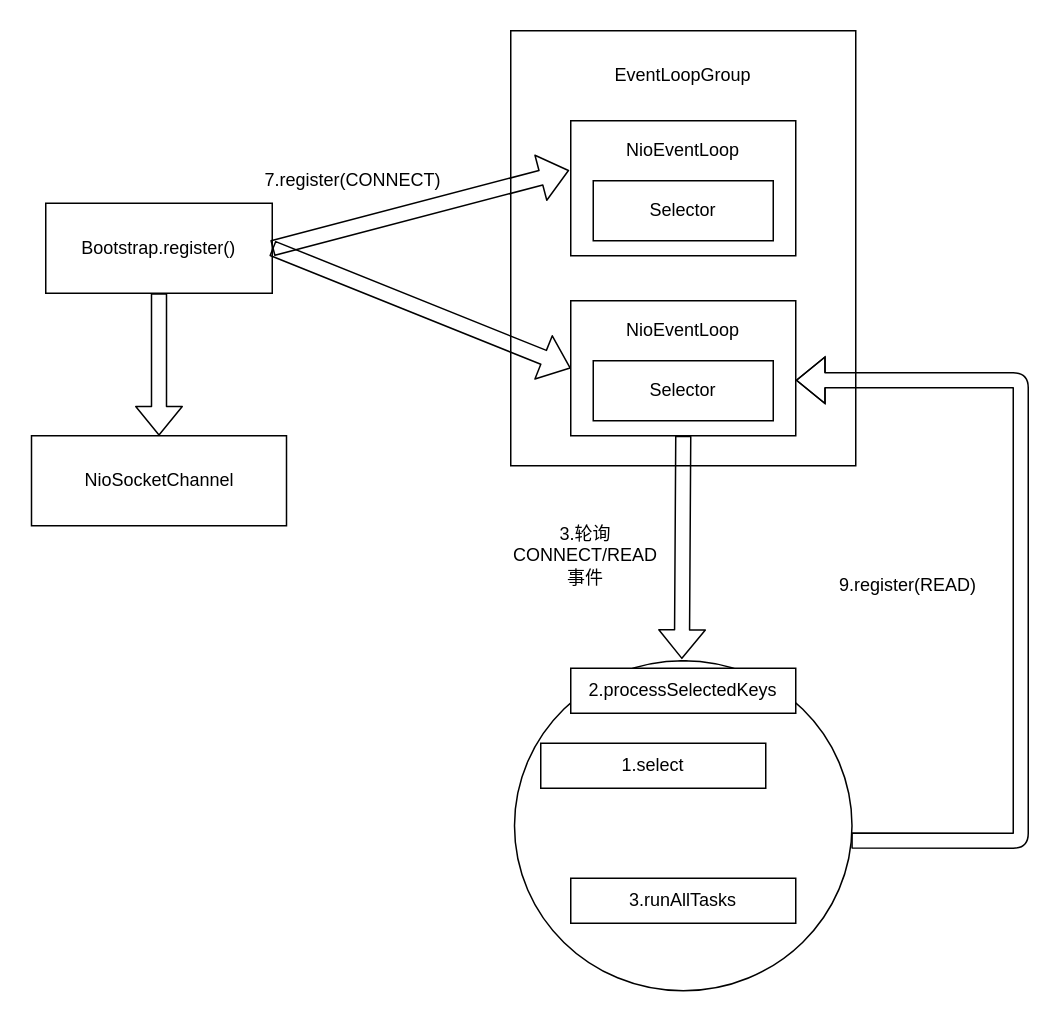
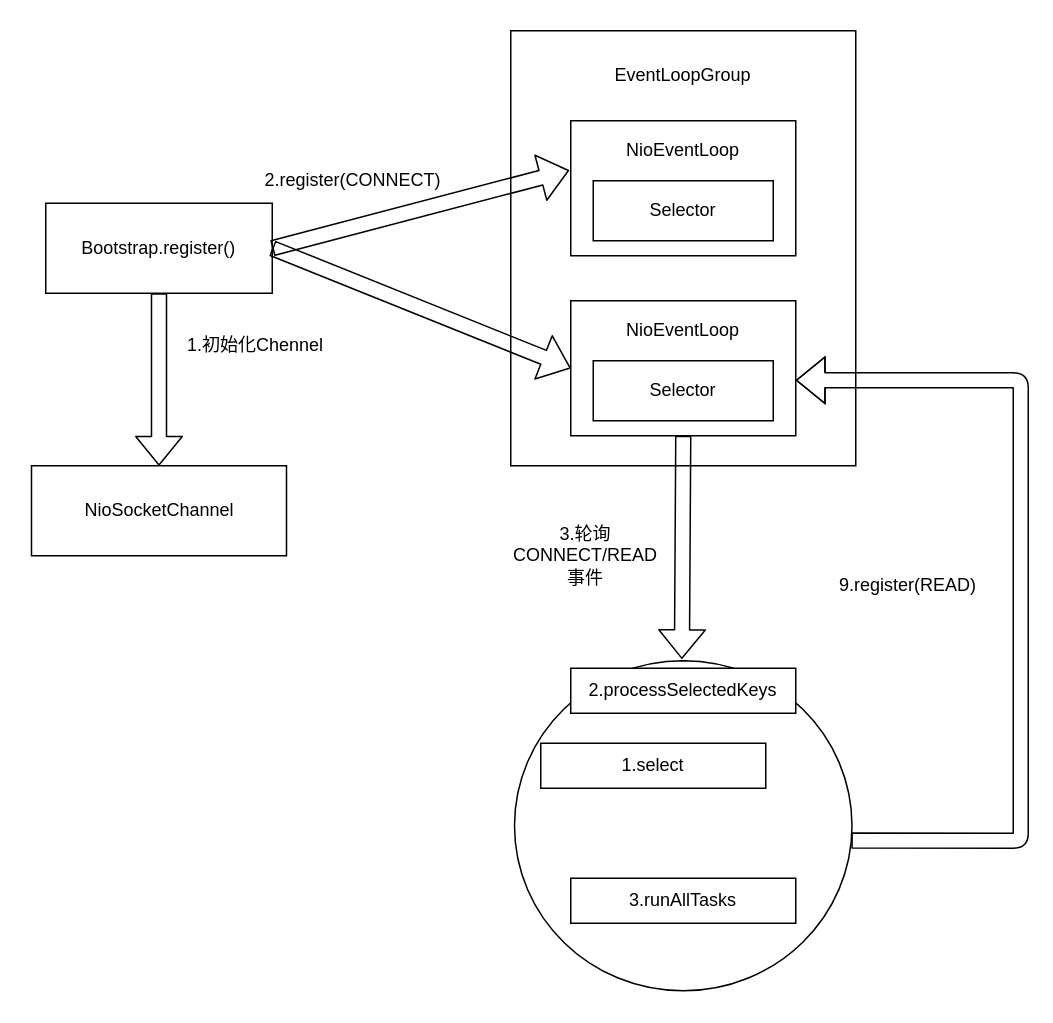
- <mxCell id="28" value="7.register(CONNECT)" style="text;html=1;strokeColor=none;fillColor=none;align=center;verticalAlign=middle;whiteSpace=wrap;rounded=0;shadow=0;" parent="1" vertex="1"><mxGeometry x="170" y="110" width="130" height="20" as="geometry" /></mxCell>
+ <mxCell id="28" value="2.register(CONNECT)" style="text;html=1;strokeColor=none;fillColor=none;align=center;verticalAlign=middle;whiteSpace=wrap;rounded=0;shadow=0;" parent="1" vertex="1"><mxGeometry x="170" y="110" width="130" height="20" as="geometry" /></mxCell>
+ <mxCell id="32" value="1.初始化Chennel" style="text;html=1;strokeColor=none;fillColor=none;align=center;verticalAlign=middle;whiteSpace=wrap;rounded=0;shadow=0;" parent="1" vertex="1"><mxGeometry x="120" y="220" width="100" height="20" as="geometry" /></mxCell>
- <mxCell id="30" value="NioSocketChannel" style="rounded=0;whiteSpace=wrap;html=1;shadow=0;strokeColor=#000000;gradientColor=none;align=center;" parent="1" vertex="1"><mxGeometry x="20.5" y="290" width="170" height="60" as="geometry" /></mxCell>
+ <mxCell id="30" value="NioSocketChannel" style="rounded=0;whiteSpace=wrap;html=1;shadow=0;strokeColor=#000000;gradientColor=none;align=center;" parent="1" vertex="1"><mxGeometry x="20.5" y="310" width="170" height="60" as="geometry" /></mxCell>
